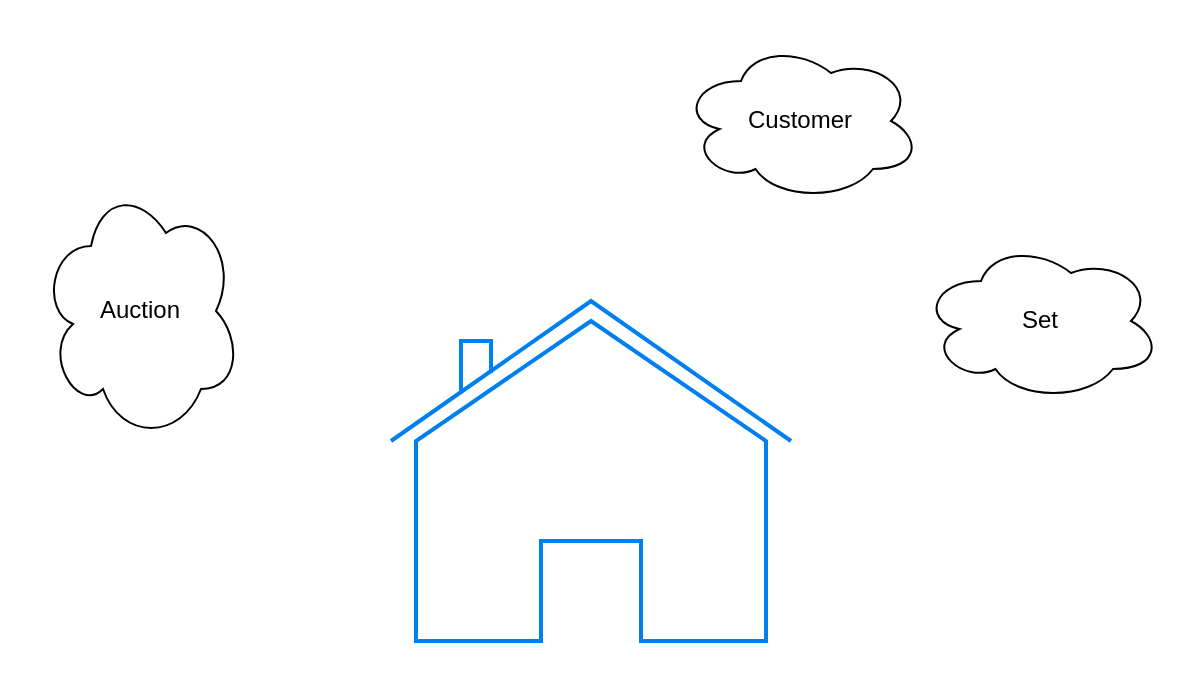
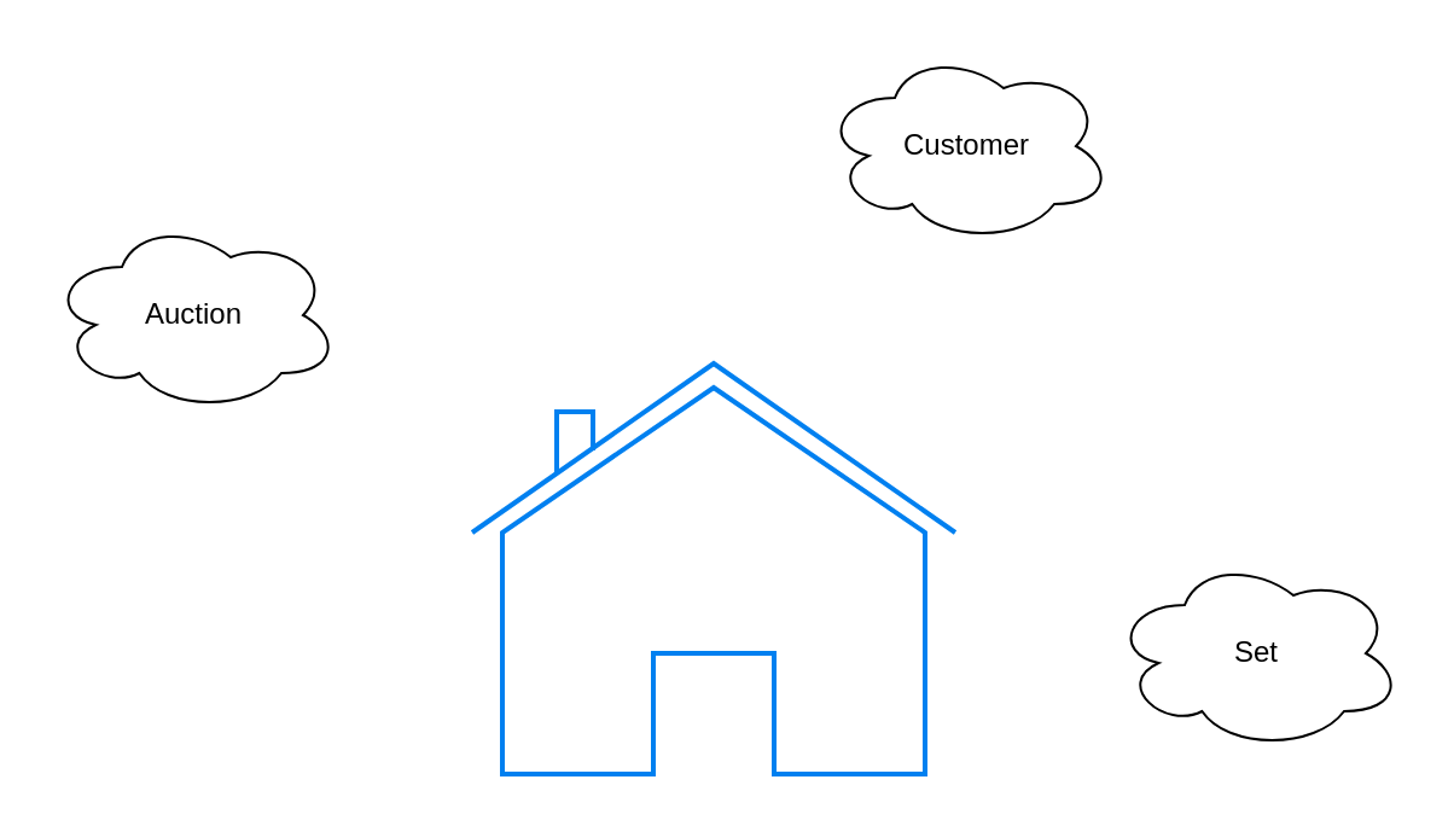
- <mxCell id="3" value="Auction" style="ellipse;shape=cloud;whiteSpace=wrap;html=1;" vertex="1" parent="1"><mxGeometry x="20" y="90" width="100" height="130" as="geometry" /></mxCell>
+ <mxCell id="3" value="Auction" style="ellipse;shape=cloud;whiteSpace=wrap;html=1;" vertex="1" parent="1"><mxGeometry x="20" y="90" width="120" height="80" as="geometry" /></mxCell>
- <mxCell id="5" value="Set" style="ellipse;shape=cloud;whiteSpace=wrap;html=1;" vertex="1" parent="1"><mxGeometry x="460" y="120" width="120" height="80" as="geometry" /></mxCell>
+ <mxCell id="5" value="Set" style="ellipse;shape=cloud;whiteSpace=wrap;html=1;" vertex="1" parent="1"><mxGeometry x="460" y="230" width="120" height="80" as="geometry" /></mxCell>
